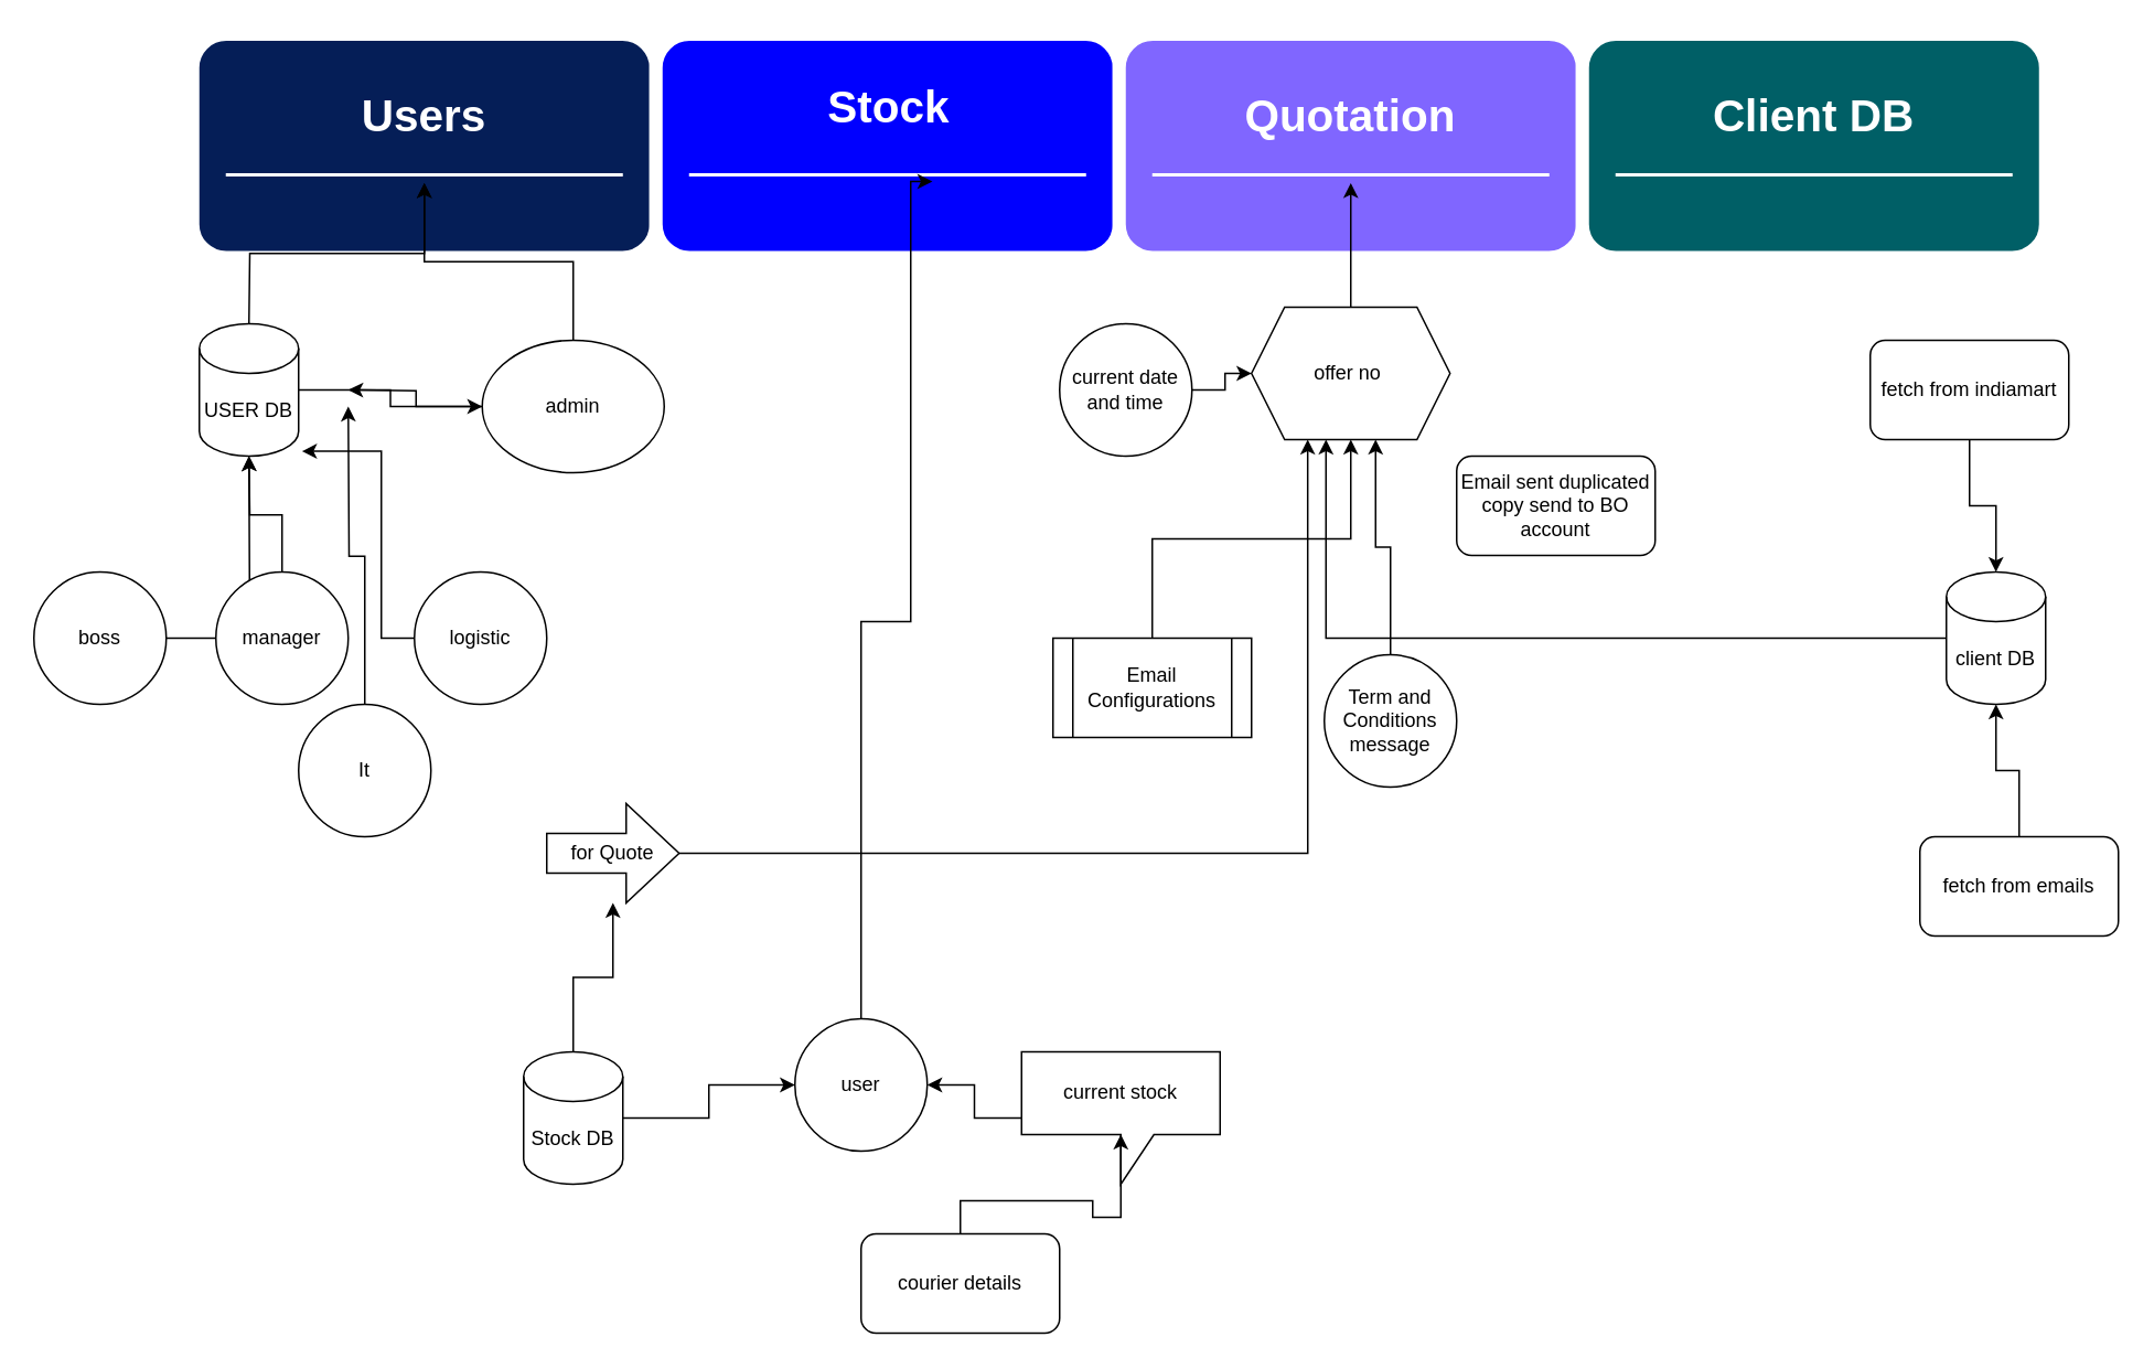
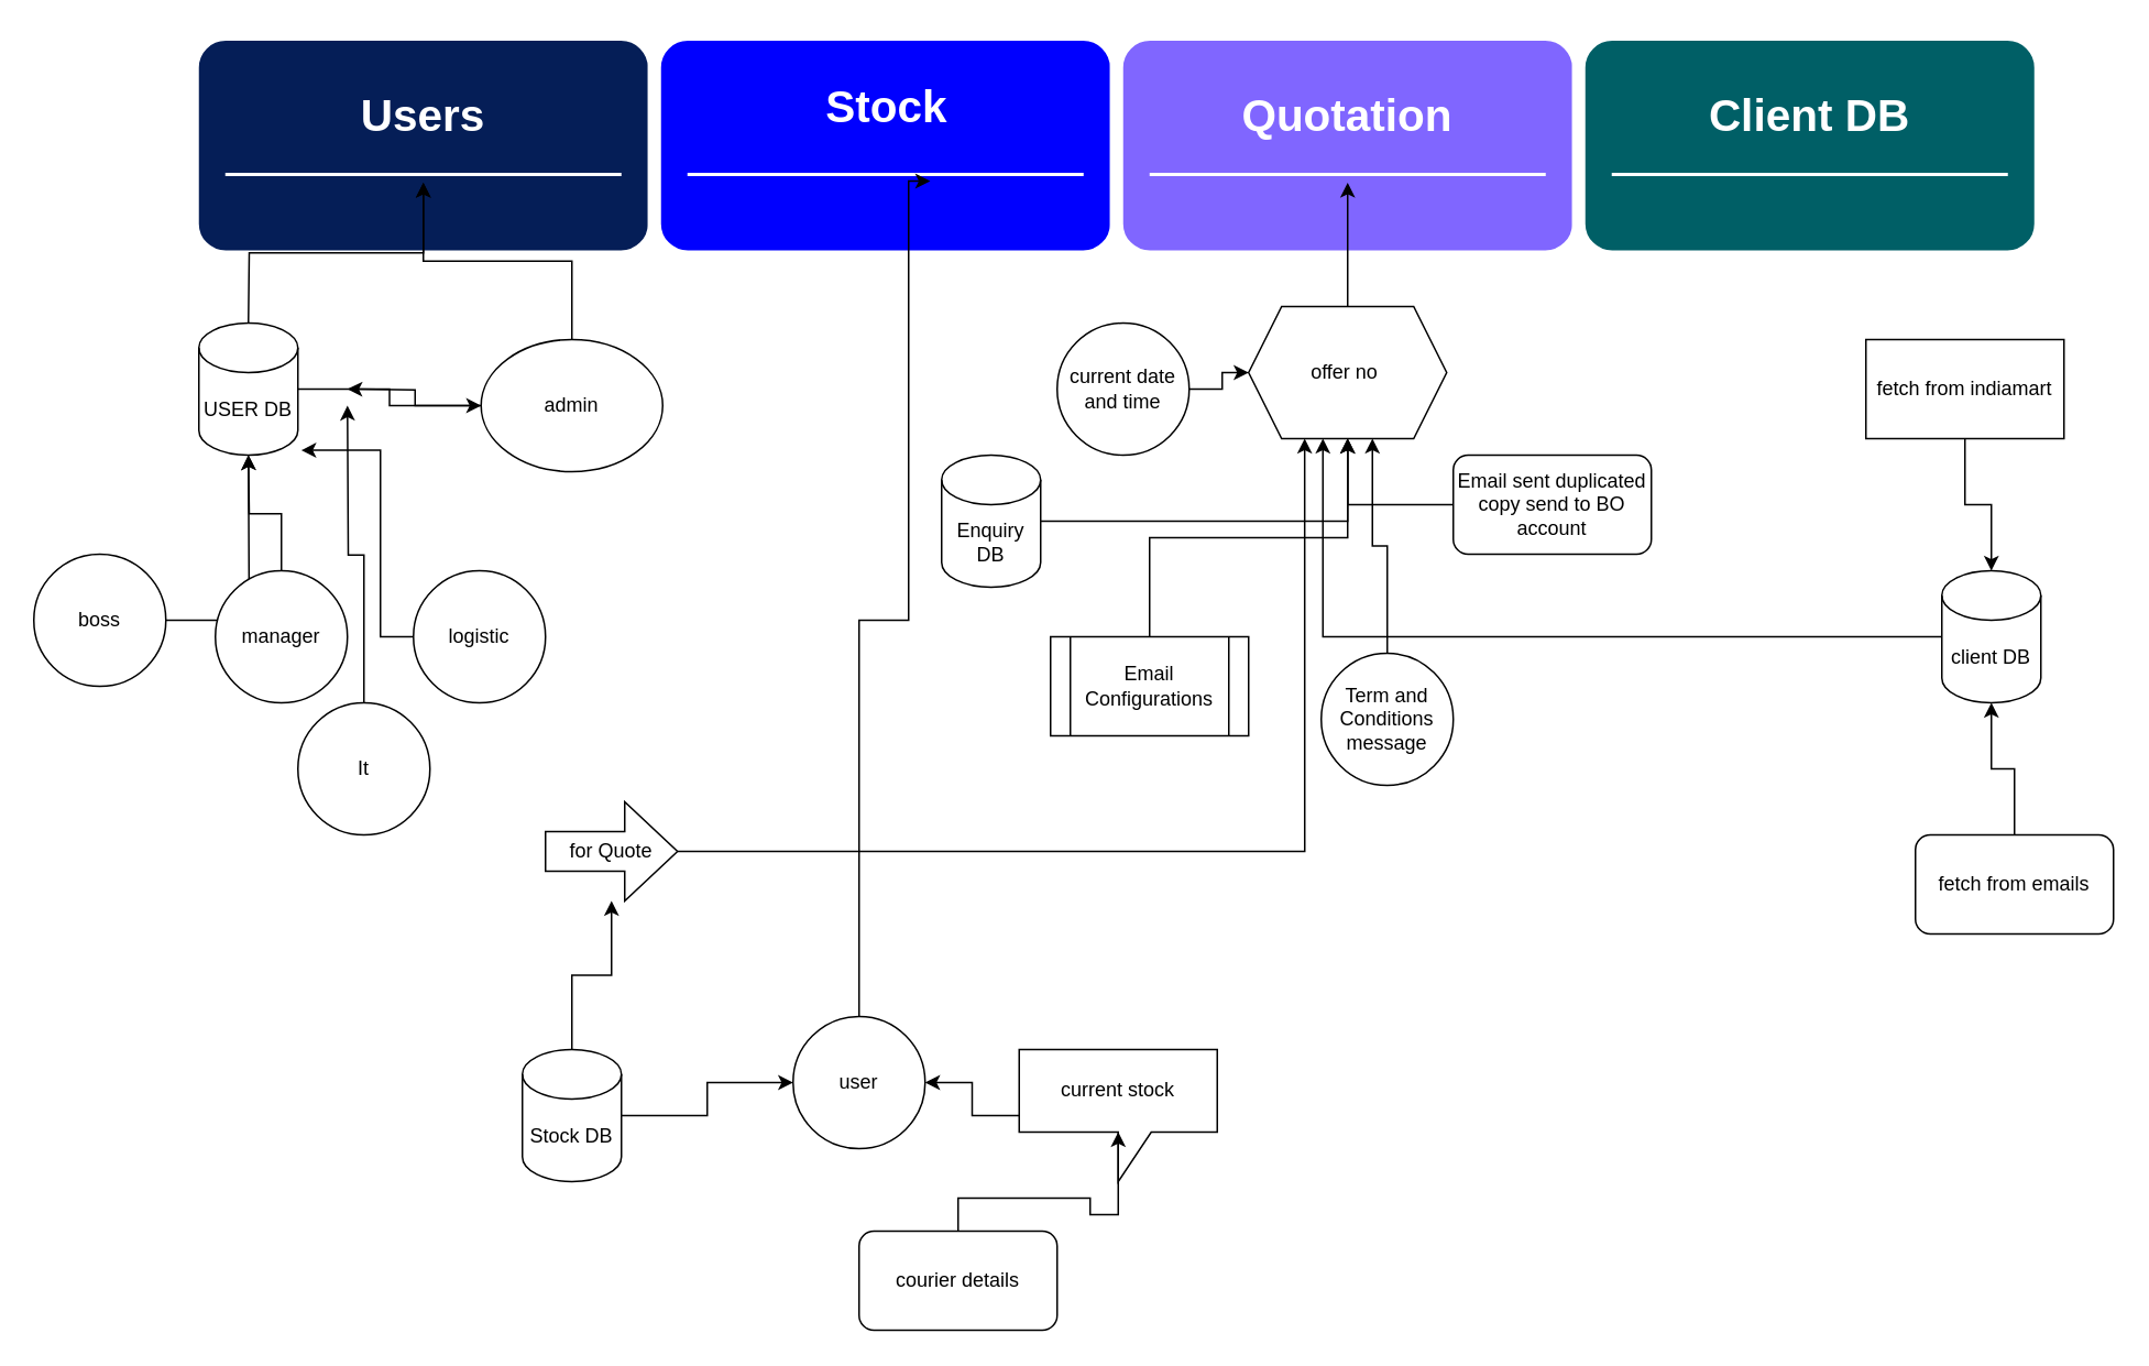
- <mxCell id="54" value="fetch from indiamart" style="rounded=1;whiteSpace=wrap;html=1;" vertex="1" parent="1"><mxGeometry x="1130" y="205" width="120" height="60" as="geometry" /></mxCell>
+ <mxCell id="54" value="fetch from indiamart" style="whiteSpace=wrap;html=1;rounded=0;" vertex="1" parent="1"><mxGeometry x="1130" y="205" width="120" height="60" as="geometry" /></mxCell>
+ <mxCell id="51" value="" style="edgeStyle=orthogonalEdgeStyle;rounded=0;orthogonalLoop=1;jettySize=auto;html=1;" edge="1" parent="1" source="52" target="36"><mxGeometry relative="1" as="geometry" /></mxCell>
+ <mxCell id="42" value="Enquiry DB" style="shape=cylinder3;whiteSpace=wrap;html=1;boundedLbl=1;backgroundOutline=1;size=15;" vertex="1" parent="1"><mxGeometry x="570" y="275" width="60" height="80" as="geometry" /></mxCell>
+ <mxCell id="41" value="" style="edgeStyle=orthogonalEdgeStyle;rounded=0;orthogonalLoop=1;jettySize=auto;html=1;entryX=0.5;entryY=1;entryDx=0;entryDy=0;" edge="1" parent="1" source="42" target="36"><mxGeometry relative="1" as="geometry" /></mxCell>
- <mxCell id="19" value="boss" style="ellipse;whiteSpace=wrap;html=1;aspect=fixed;" vertex="1" parent="1"><mxGeometry x="20" y="345" width="80" height="80" as="geometry" /></mxCell>
+ <mxCell id="19" value="boss" style="ellipse;whiteSpace=wrap;html=1;aspect=fixed;" vertex="1" parent="1"><mxGeometry x="20" y="335" width="80" height="80" as="geometry" /></mxCell>
